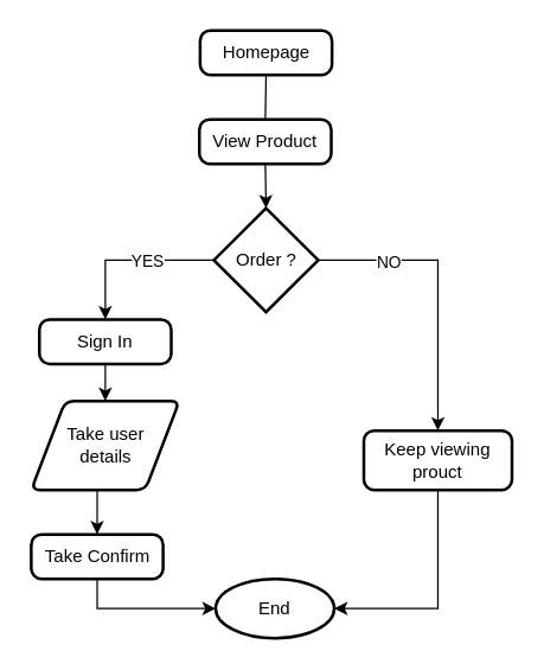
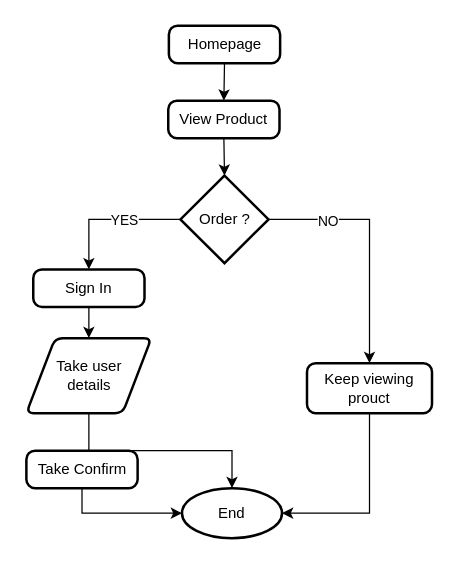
- <mxCell id="2" style="edgeStyle=orthogonalEdgeStyle;rounded=0;orthogonalLoop=1;jettySize=auto;html=1;exitX=0.5;exitY=1;exitDx=0;exitDy=0;entryX=0.5;entryY=0;entryDx=0;entryDy=0;endArrow=none;" parent="1" source="3" target="10" edge="1"><mxGeometry relative="1" as="geometry" /></mxCell>
+ <mxCell id="2" style="edgeStyle=orthogonalEdgeStyle;rounded=0;orthogonalLoop=1;jettySize=auto;html=1;exitX=0.5;exitY=1;exitDx=0;exitDy=0;entryX=0.5;entryY=0;entryDx=0;entryDy=0;" parent="1" source="3" target="10" edge="1"><mxGeometry relative="1" as="geometry" /></mxCell>
- <mxCell id="12" style="edgeStyle=orthogonalEdgeStyle;rounded=0;orthogonalLoop=1;jettySize=auto;html=1;exitX=0.5;exitY=1;exitDx=0;exitDy=0;entryX=0.5;entryY=0;entryDx=0;entryDy=0;" parent="1" source="13" target="14" edge="1"><mxGeometry relative="1" as="geometry" /></mxCell>
+ <mxCell id="12" style="edgeStyle=orthogonalEdgeStyle;rounded=0;orthogonalLoop=1;jettySize=auto;html=1;exitX=0.5;exitY=1;exitDx=0;exitDy=0;" parent="1" source="13" target="15" edge="1"><mxGeometry relative="1" as="geometry" /></mxCell>
